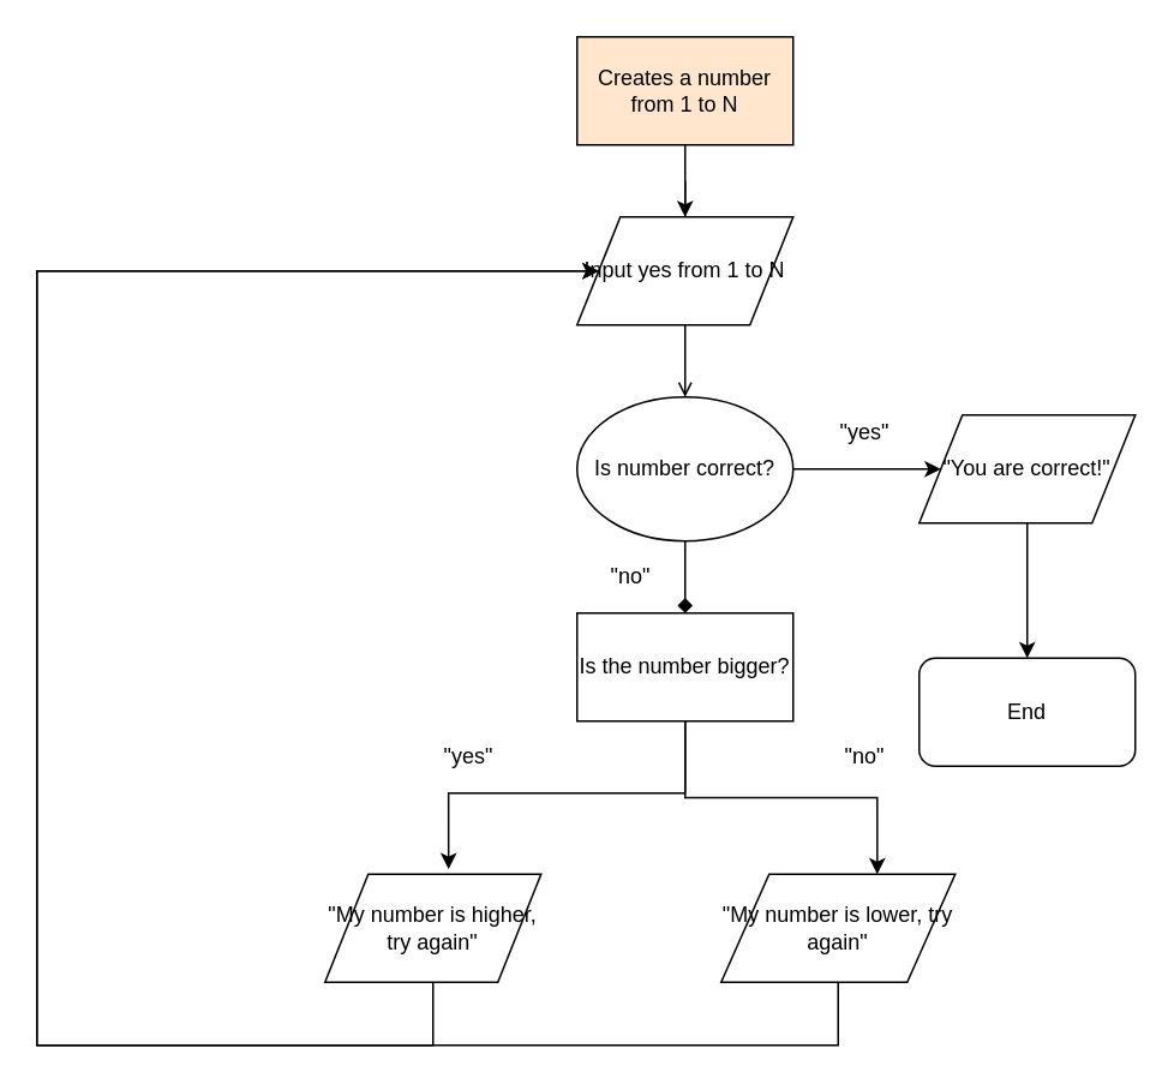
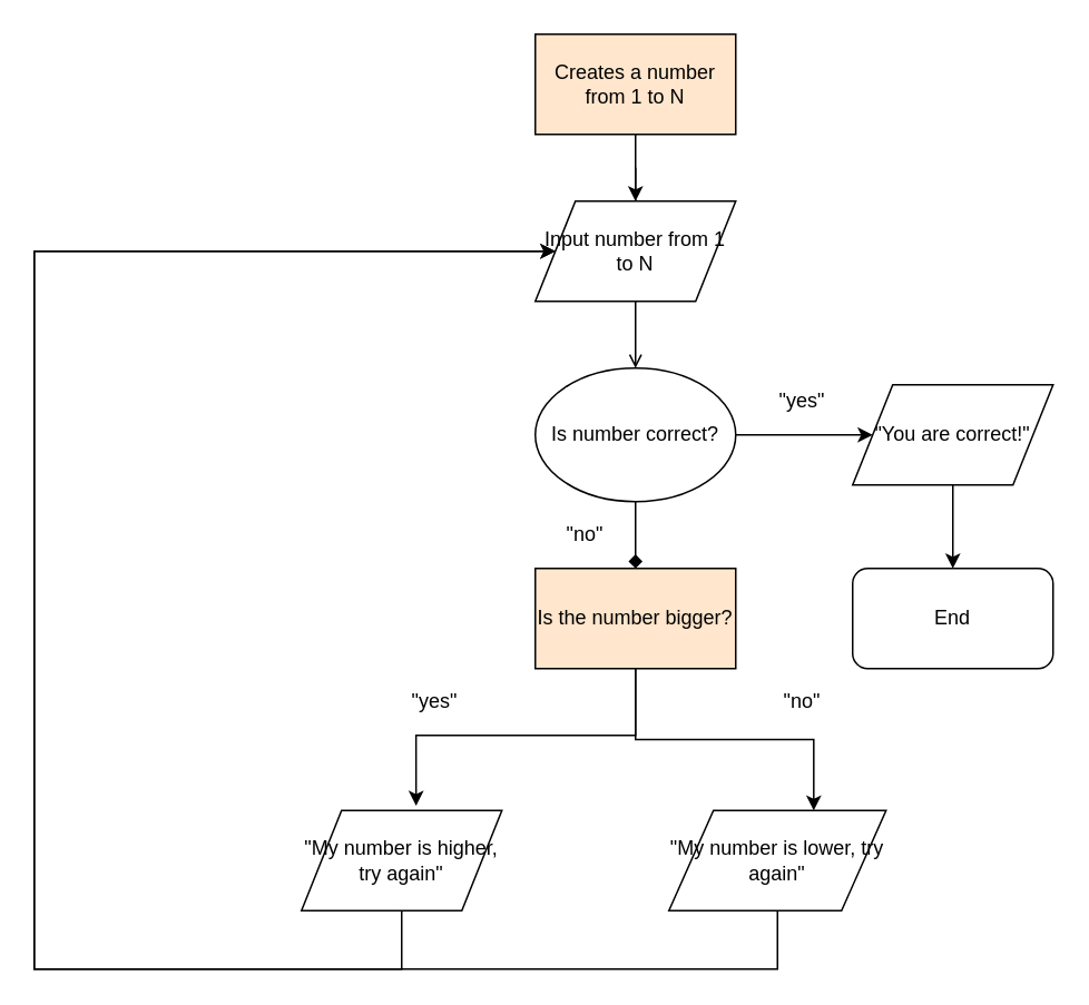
- <mxCell id="6" value="Input yes from 1 to N" style="shape=parallelogram;perimeter=parallelogramPerimeter;whiteSpace=wrap;html=1;" vertex="1" parent="1"><mxGeometry x="320" y="120" width="120" height="60" as="geometry" /></mxCell>
+ <mxCell id="6" value="Input number from 1 to N" style="shape=parallelogram;perimeter=parallelogramPerimeter;whiteSpace=wrap;html=1;" vertex="1" parent="1"><mxGeometry x="320" y="120" width="120" height="60" as="geometry" /></mxCell>
- <mxCell id="17" value="Is the number bigger?" style="rounded=0;whiteSpace=wrap;html=1;" vertex="1" parent="1"><mxGeometry x="320" y="340" width="120" height="60" as="geometry" /></mxCell>
+ <mxCell id="17" value="Is the number bigger?" style="rounded=0;whiteSpace=wrap;html=1;fillColor=#ffe6cc;" vertex="1" parent="1"><mxGeometry x="320" y="340" width="120" height="60" as="geometry" /></mxCell>
- <mxCell id="13" value="End" style="rounded=1;whiteSpace=wrap;html=1;" vertex="1" parent="1"><mxGeometry x="510" y="365" width="120" height="60" as="geometry" /></mxCell>
+ <mxCell id="13" value="End" style="rounded=1;whiteSpace=wrap;html=1;" vertex="1" parent="1"><mxGeometry x="510" y="340" width="120" height="60" as="geometry" /></mxCell>
